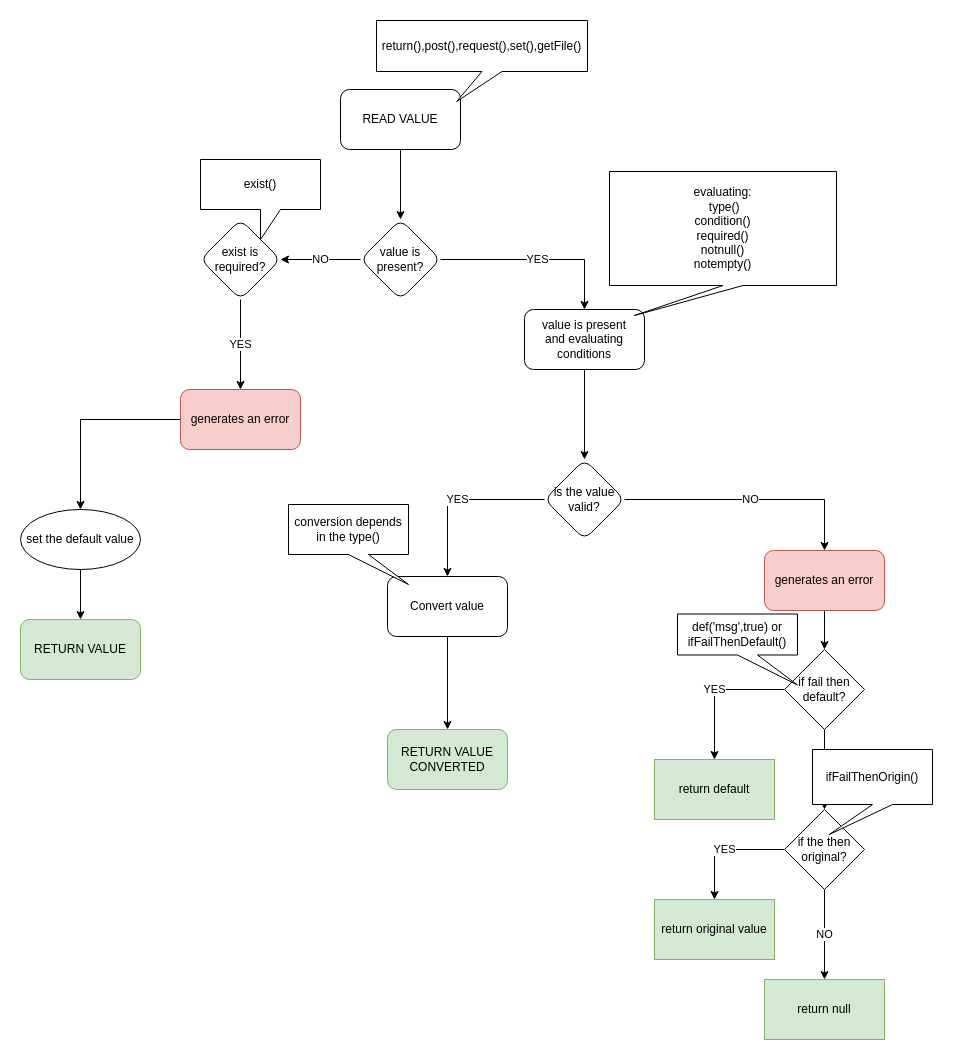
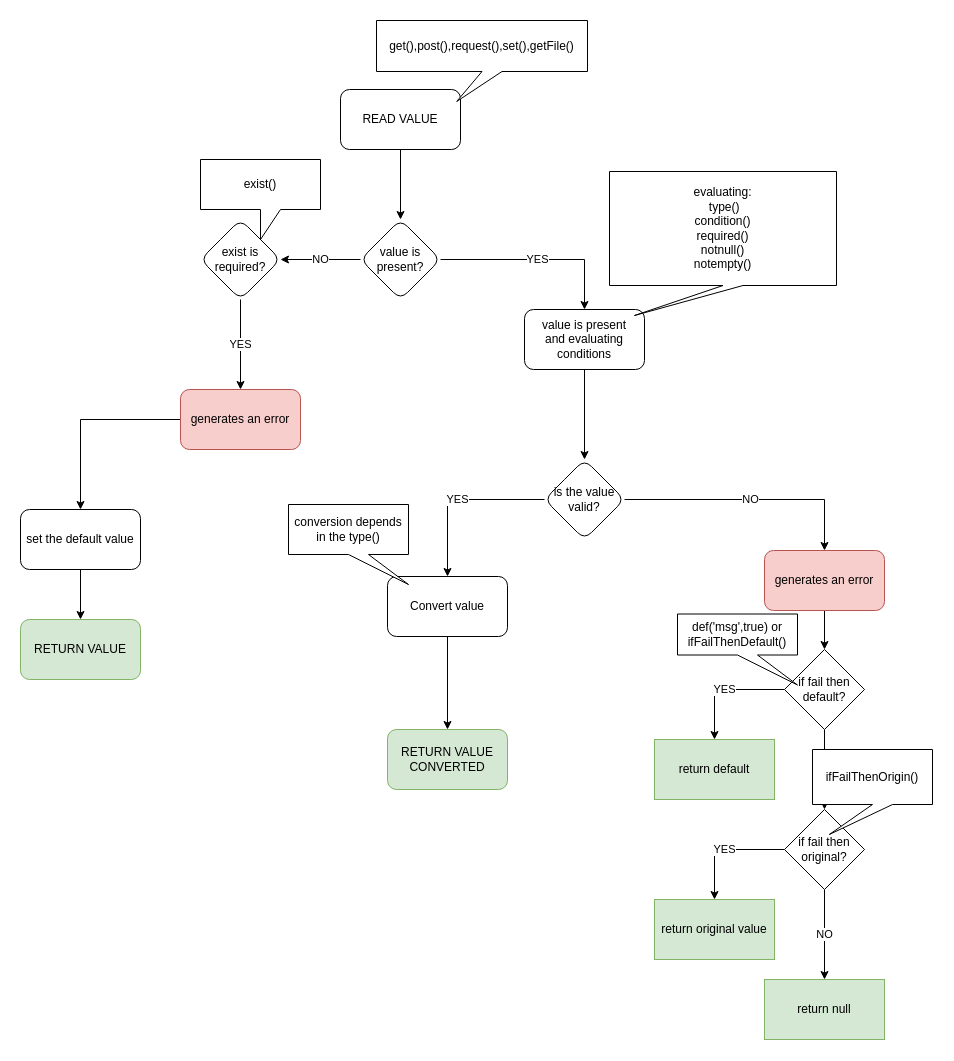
- <mxCell id="34" value="return(),post(),request(),set(),getFile()" style="shape=callout;whiteSpace=wrap;html=1;perimeter=calloutPerimeter;position2=0.38;" vertex="1" parent="1"><mxGeometry x="376" y="20" width="211" height="81" as="geometry" /></mxCell>
+ <mxCell id="34" value="get(),post(),request(),set(),getFile()" style="shape=callout;whiteSpace=wrap;html=1;perimeter=calloutPerimeter;position2=0.38;" vertex="1" parent="1"><mxGeometry x="376" y="20" width="211" height="81" as="geometry" /></mxCell>
- <mxCell id="13" value="set the default value" style="ellipse;whiteSpace=wrap;html=1;" parent="1" vertex="1"><mxGeometry x="20" y="509" width="120" height="60" as="geometry" /></mxCell>
+ <mxCell id="13" value="set the default value" style="whiteSpace=wrap;html=1;rounded=1;" parent="1" vertex="1"><mxGeometry x="20" y="509" width="120" height="60" as="geometry" /></mxCell>
- <mxCell id="27" value="return default" style="whiteSpace=wrap;html=1;fillColor=#d5e8d4;strokeColor=#82b366;" vertex="1" parent="1"><mxGeometry x="654" y="759" width="120" height="60" as="geometry" /></mxCell>
+ <mxCell id="27" value="return default" style="whiteSpace=wrap;html=1;fillColor=#d5e8d4;strokeColor=#82b366;" vertex="1" parent="1"><mxGeometry x="654" y="739" width="120" height="60" as="geometry" /></mxCell>
- <mxCell id="30" value="if the then original?" style="rhombus;whiteSpace=wrap;html=1;" vertex="1" parent="1"><mxGeometry x="784" y="809" width="80" height="80" as="geometry" /></mxCell>
+ <mxCell id="30" value="if fail then original?" style="rhombus;whiteSpace=wrap;html=1;" vertex="1" parent="1"><mxGeometry x="784" y="809" width="80" height="80" as="geometry" /></mxCell>
